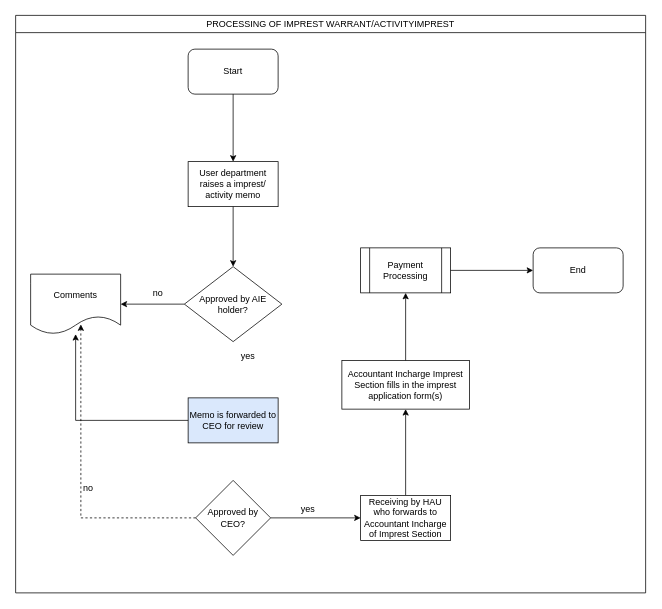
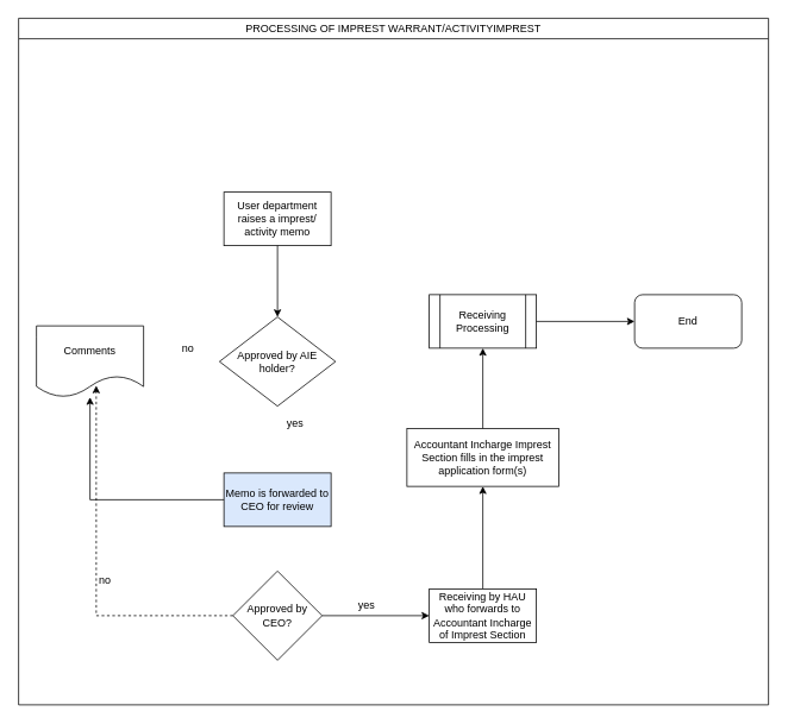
- <mxCell id="3" value="Start" style="rounded=1;whiteSpace=wrap;html=1;" parent="2" vertex="1"><mxGeometry x="230" y="45" width="120" height="60" as="geometry" /></mxCell>
- <mxCell id="5" value="" style="edgeStyle=orthogonalEdgeStyle;rounded=0;orthogonalLoop=1;jettySize=auto;html=1;" parent="2" source="3" target="4" edge="1"><mxGeometry relative="1" as="geometry"><mxPoint x="290" y="185" as="targetPoint" /></mxGeometry></mxCell>
- <mxCell id="21" value="Payment Processing" style="shape=process;whiteSpace=wrap;html=1;backgroundOutline=1;rounded=0;" parent="2" vertex="1"><mxGeometry x="460" y="310" width="120" height="60" as="geometry" /></mxCell>
+ <mxCell id="21" value="Receiving Processing" style="shape=process;whiteSpace=wrap;html=1;backgroundOutline=1;rounded=0;" parent="2" vertex="1"><mxGeometry x="460" y="310" width="120" height="60" as="geometry" /></mxCell>
- <mxCell id="9" value="" style="edgeStyle=orthogonalEdgeStyle;rounded=0;orthogonalLoop=1;jettySize=auto;html=1;exitX=0;exitY=0.5;exitDx=0;exitDy=0;entryX=1;entryY=0.5;entryDx=0;entryDy=0;" parent="2" source="6" target="8" edge="1"><mxGeometry relative="1" as="geometry"><mxPoint x="150" y="675" as="targetPoint" /></mxGeometry></mxCell>
